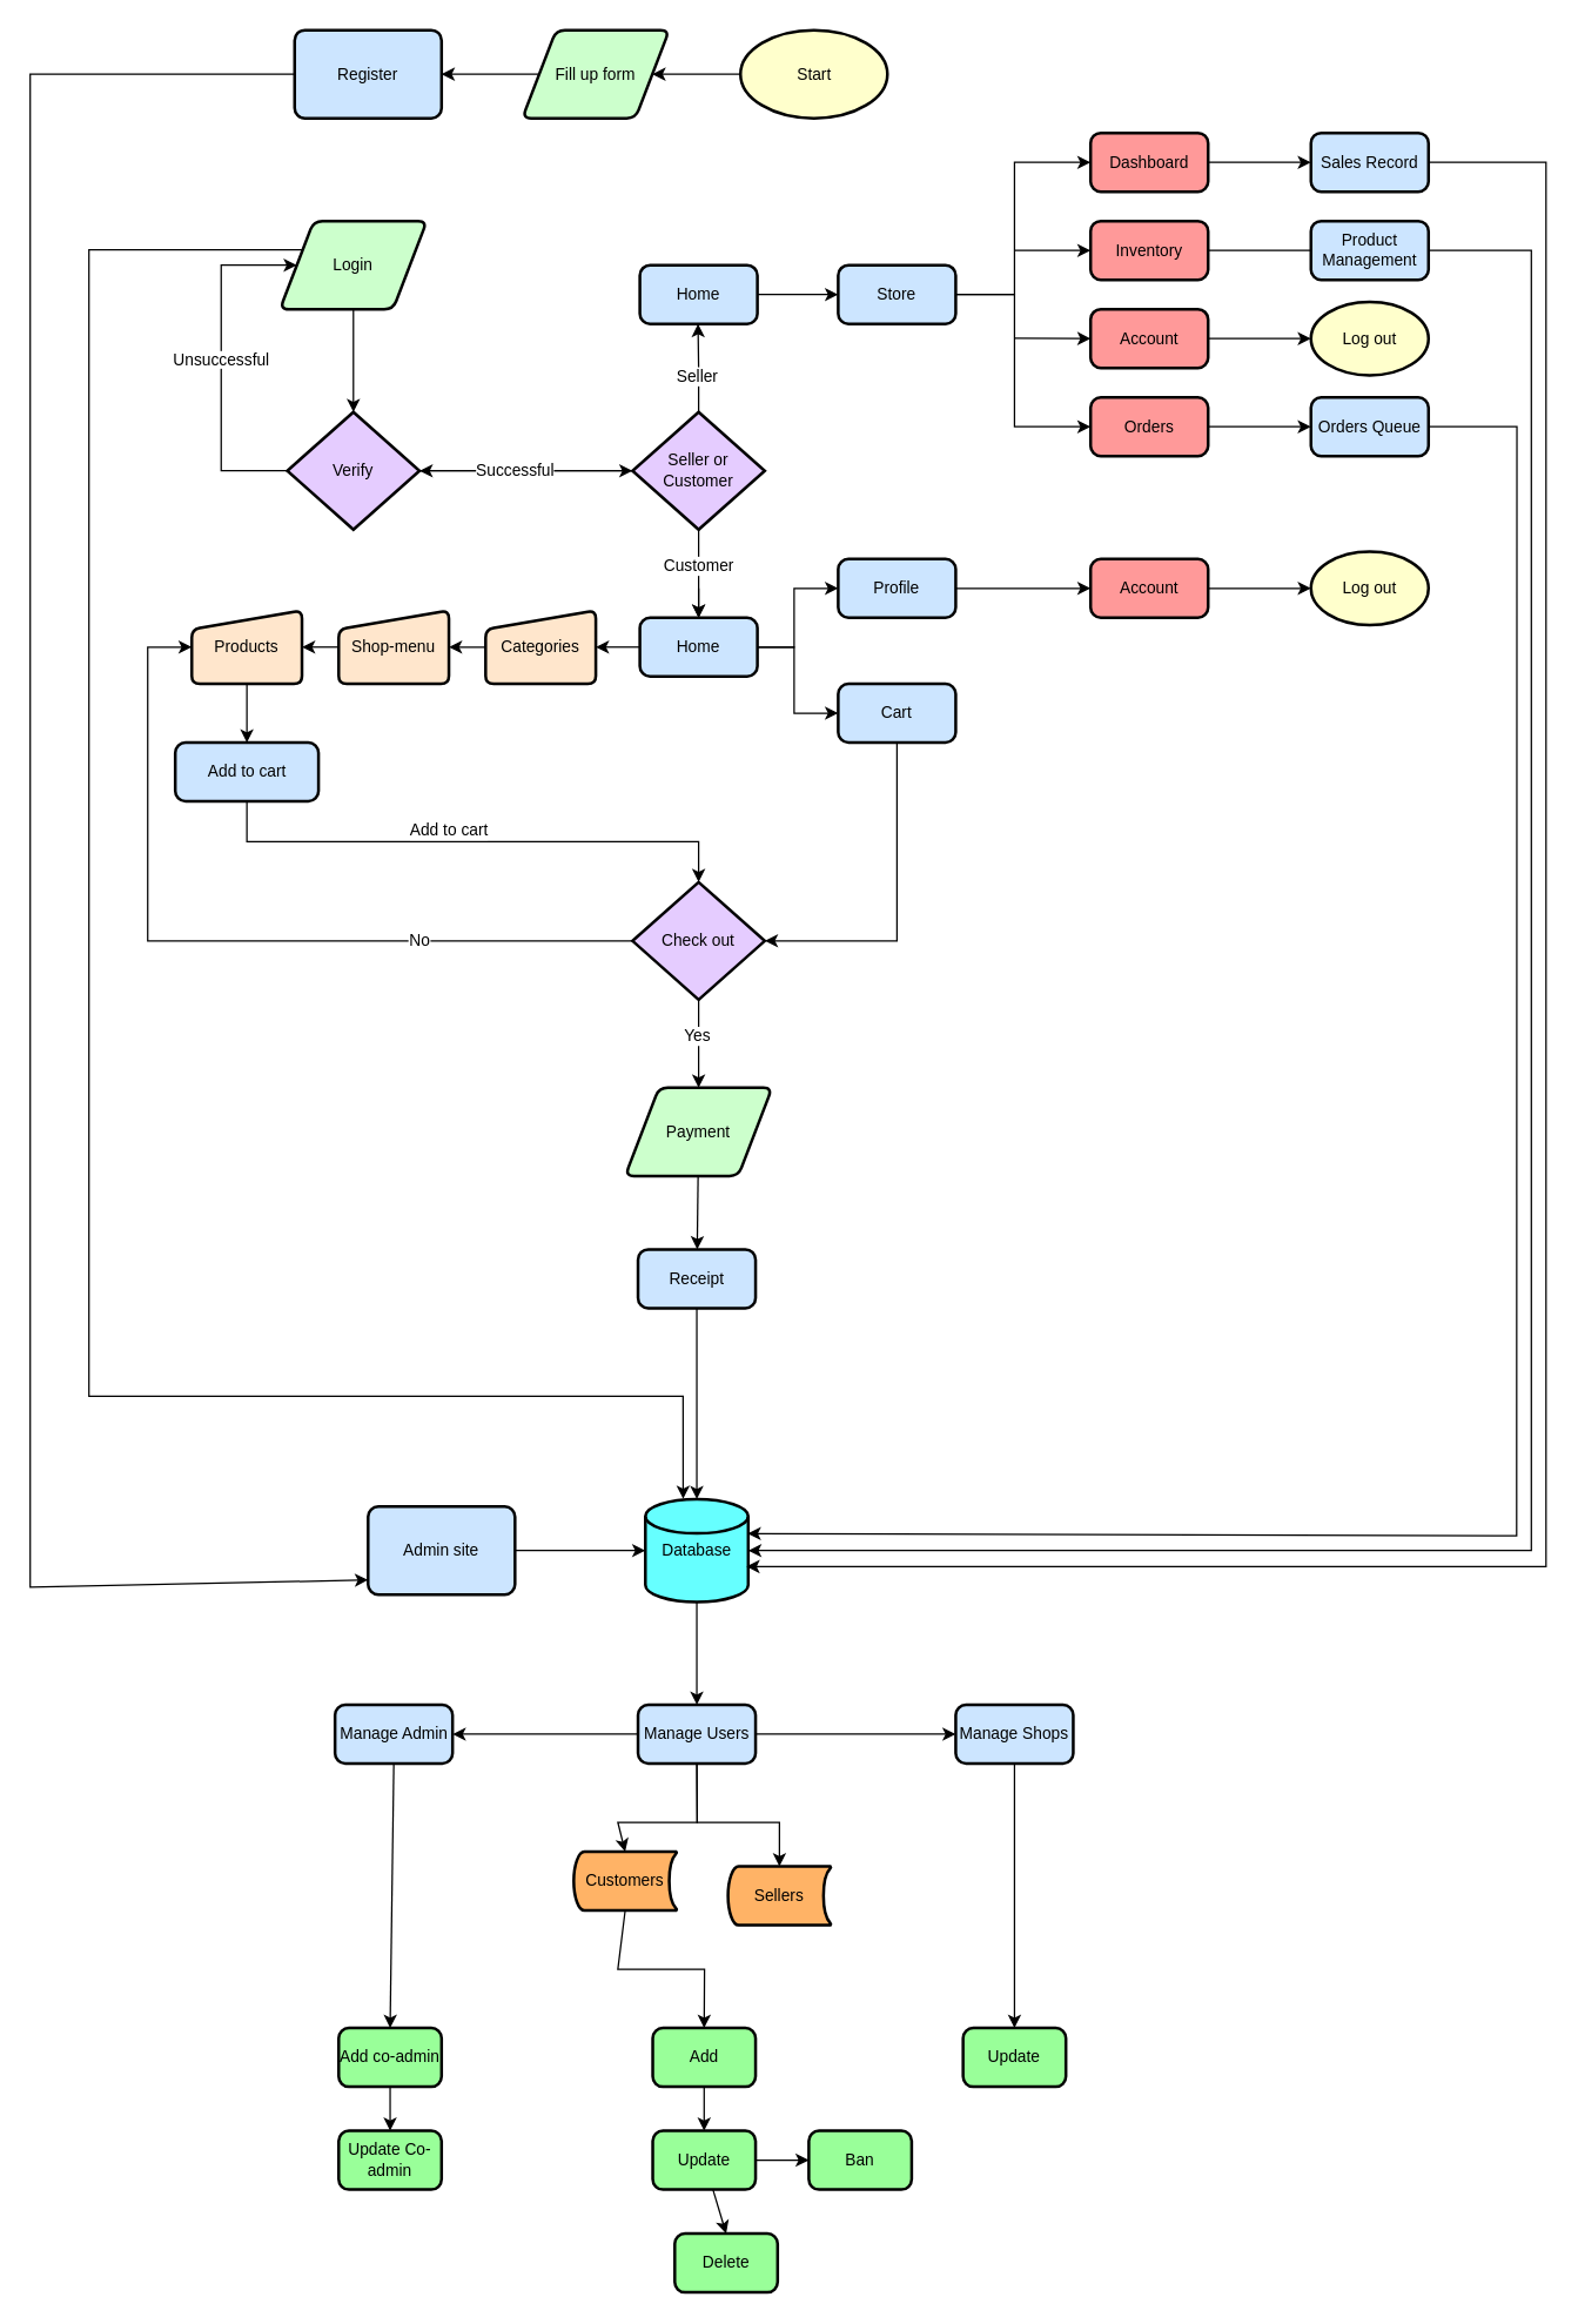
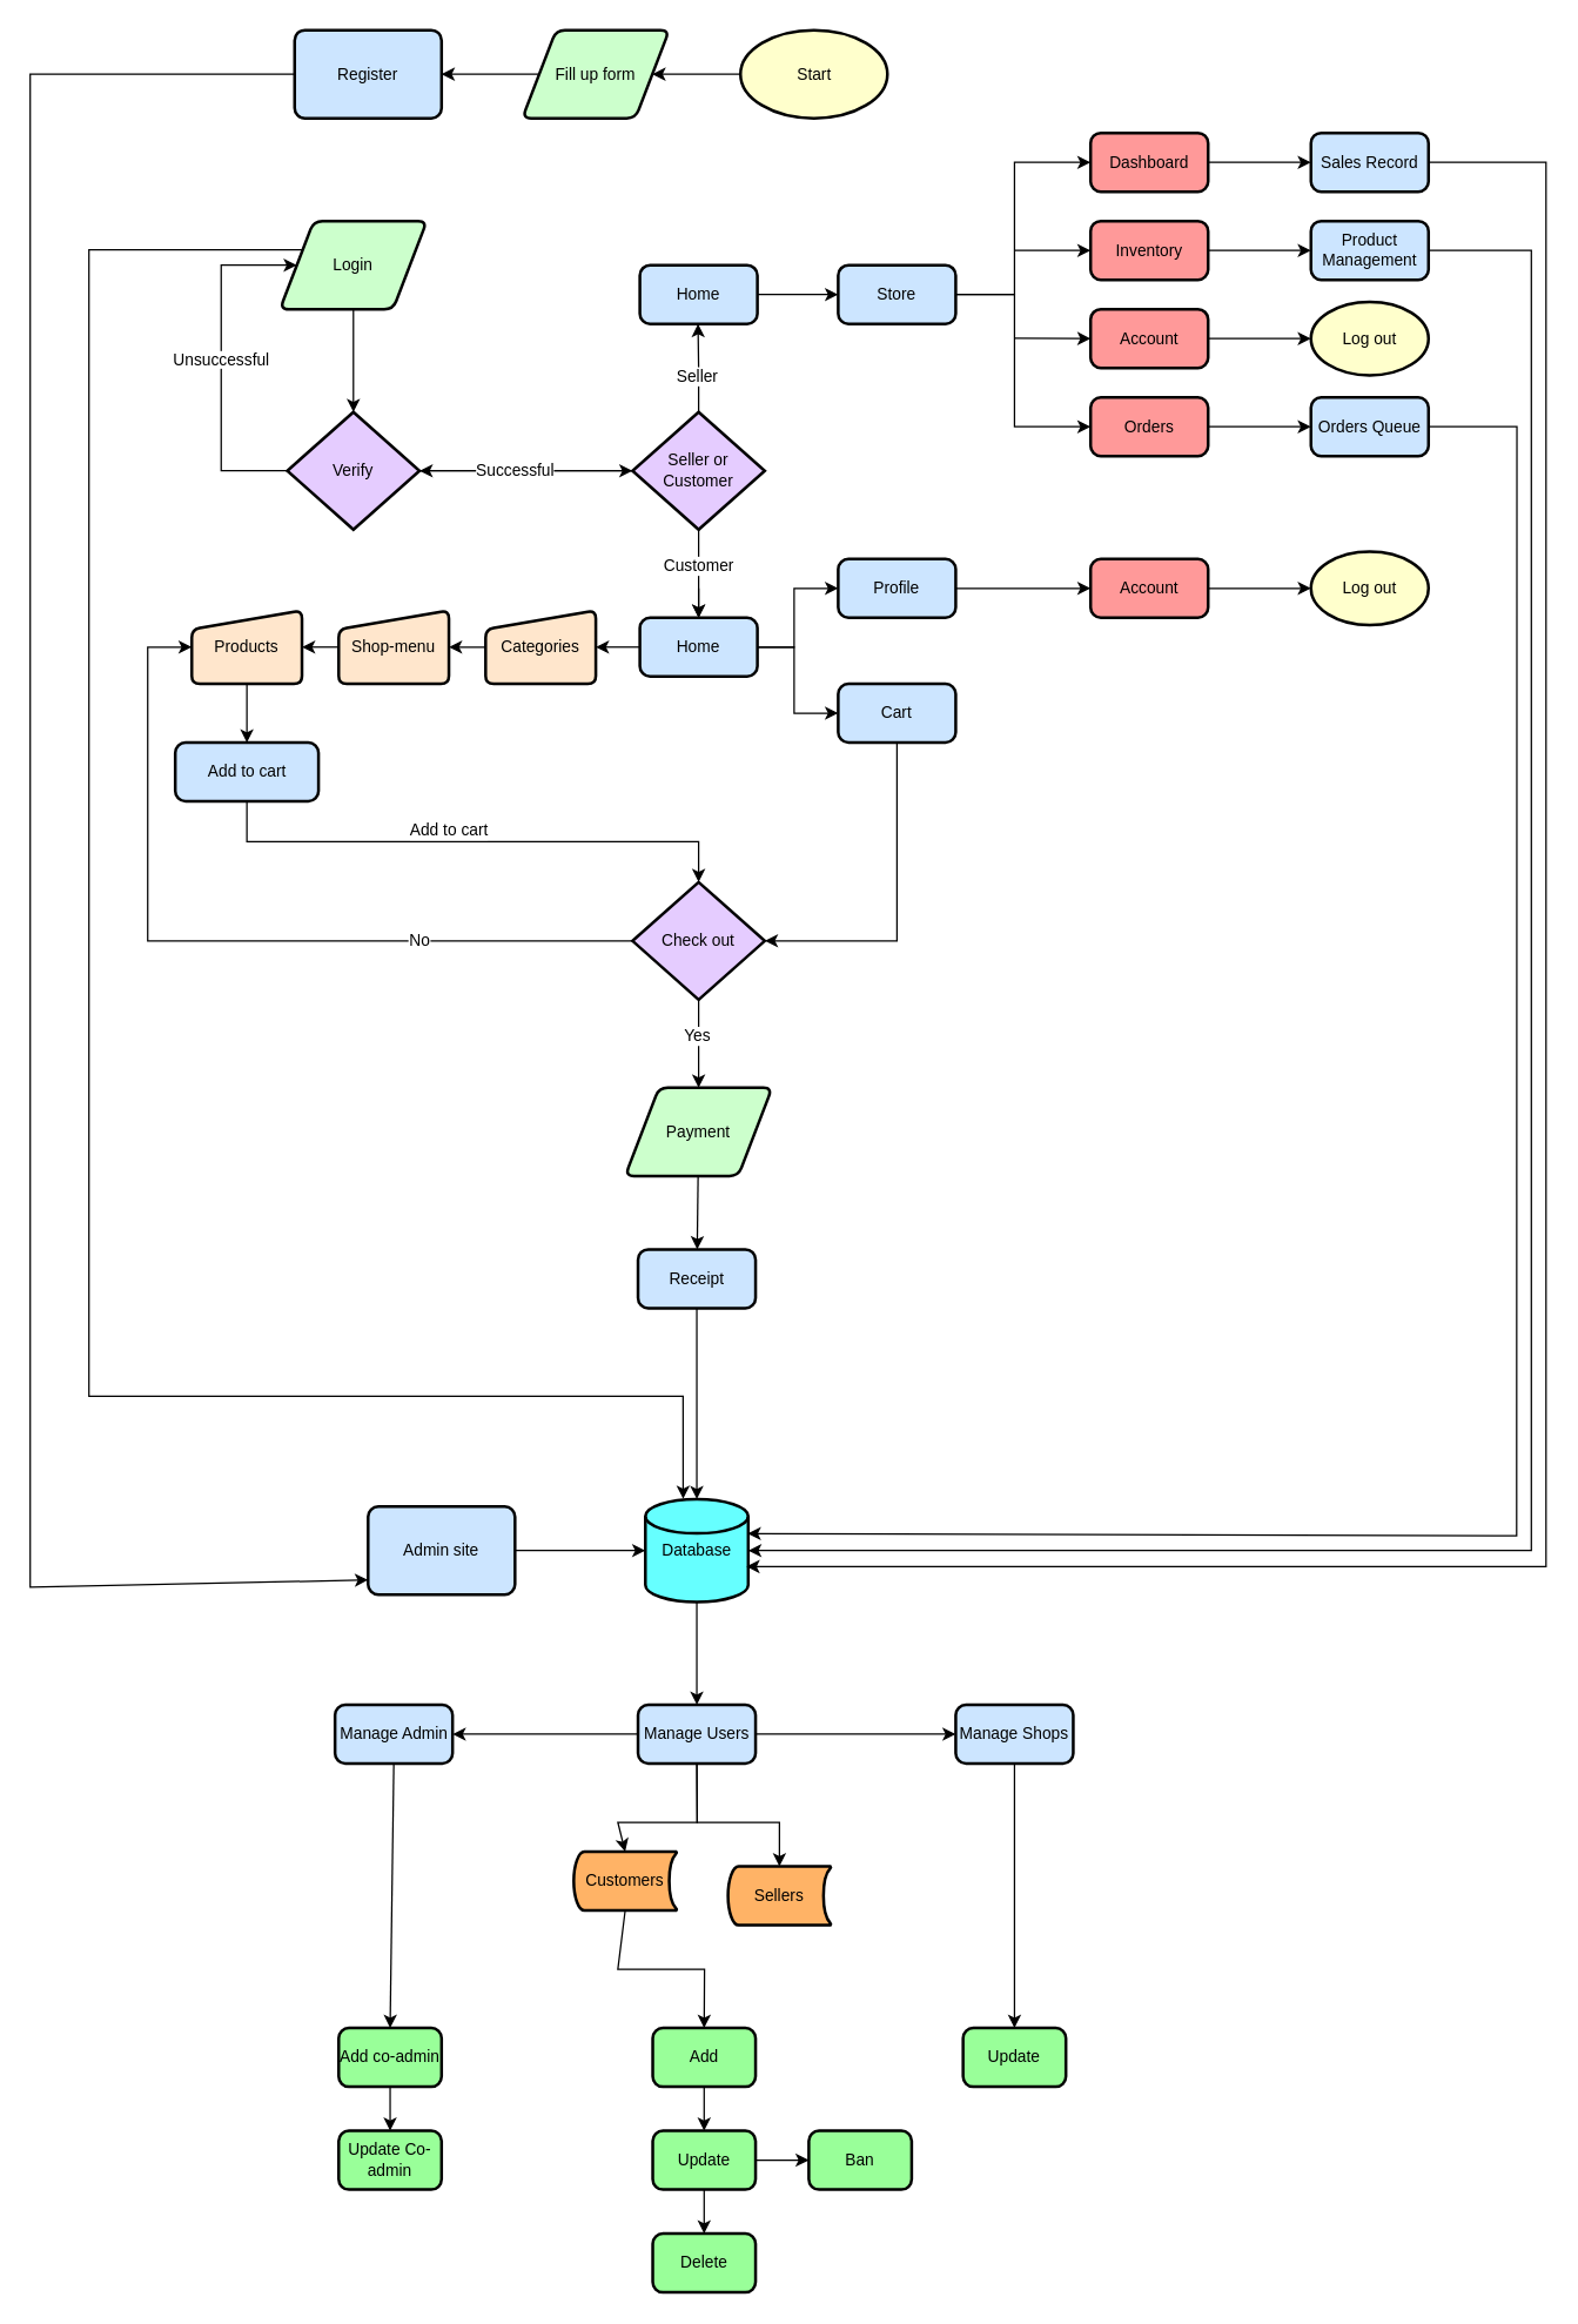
- <mxCell id="50" style="edgeStyle=none;rounded=0;orthogonalLoop=1;jettySize=auto;html=1;exitX=1;exitY=0.5;exitDx=0;exitDy=0;entryX=0;entryY=0.5;entryDx=0;entryDy=0;fontSize=11;endArrow=none;" edge="1" parent="1" source="51" target="60"><mxGeometry relative="1" as="geometry" /></mxCell>
+ <mxCell id="50" style="edgeStyle=none;rounded=0;orthogonalLoop=1;jettySize=auto;html=1;exitX=1;exitY=0.5;exitDx=0;exitDy=0;entryX=0;entryY=0.5;entryDx=0;entryDy=0;fontSize=11;" edge="1" parent="1" source="51" target="60"><mxGeometry relative="1" as="geometry" /></mxCell>
- <mxCell id="92" value="Delete" style="rounded=1;whiteSpace=wrap;html=1;absoluteArcSize=1;arcSize=14;strokeWidth=2;fontSize=11;gradientColor=none;fillColor=#99FF99;" vertex="1" parent="1"><mxGeometry x="458.75" y="1520" width="70" height="40" as="geometry" /></mxCell>
+ <mxCell id="92" value="Delete" style="rounded=1;whiteSpace=wrap;html=1;absoluteArcSize=1;arcSize=14;strokeWidth=2;fontSize=11;gradientColor=none;fillColor=#99FF99;" vertex="1" parent="1"><mxGeometry x="443.75" y="1520" width="70" height="40" as="geometry" /></mxCell>
